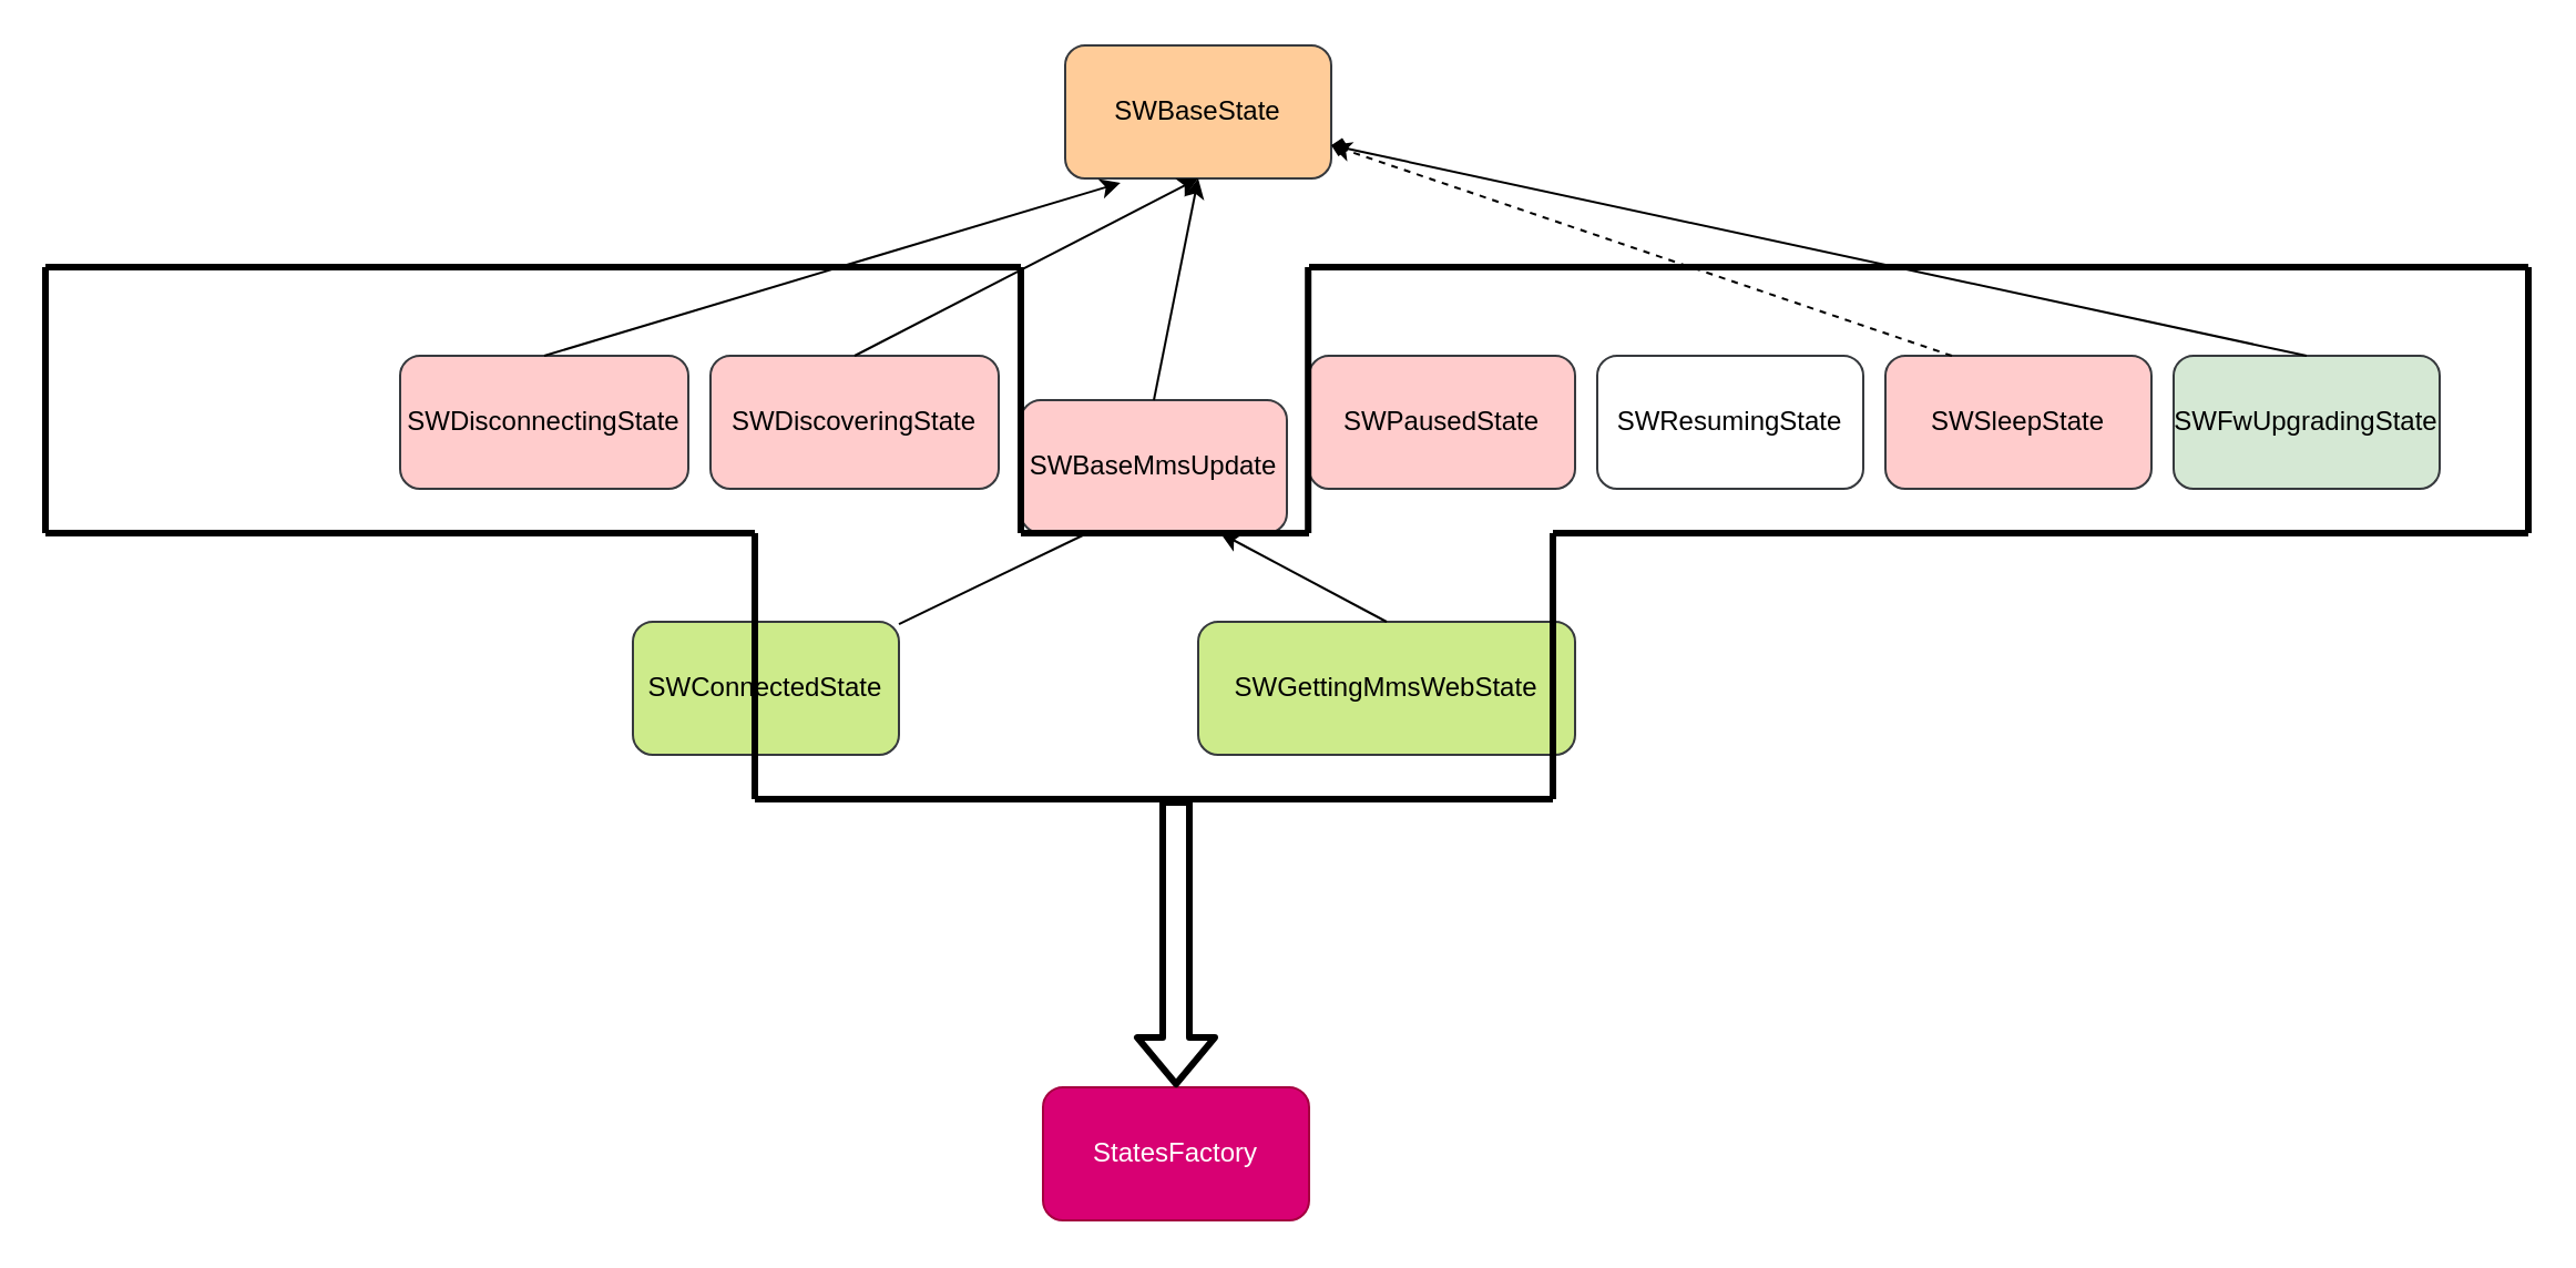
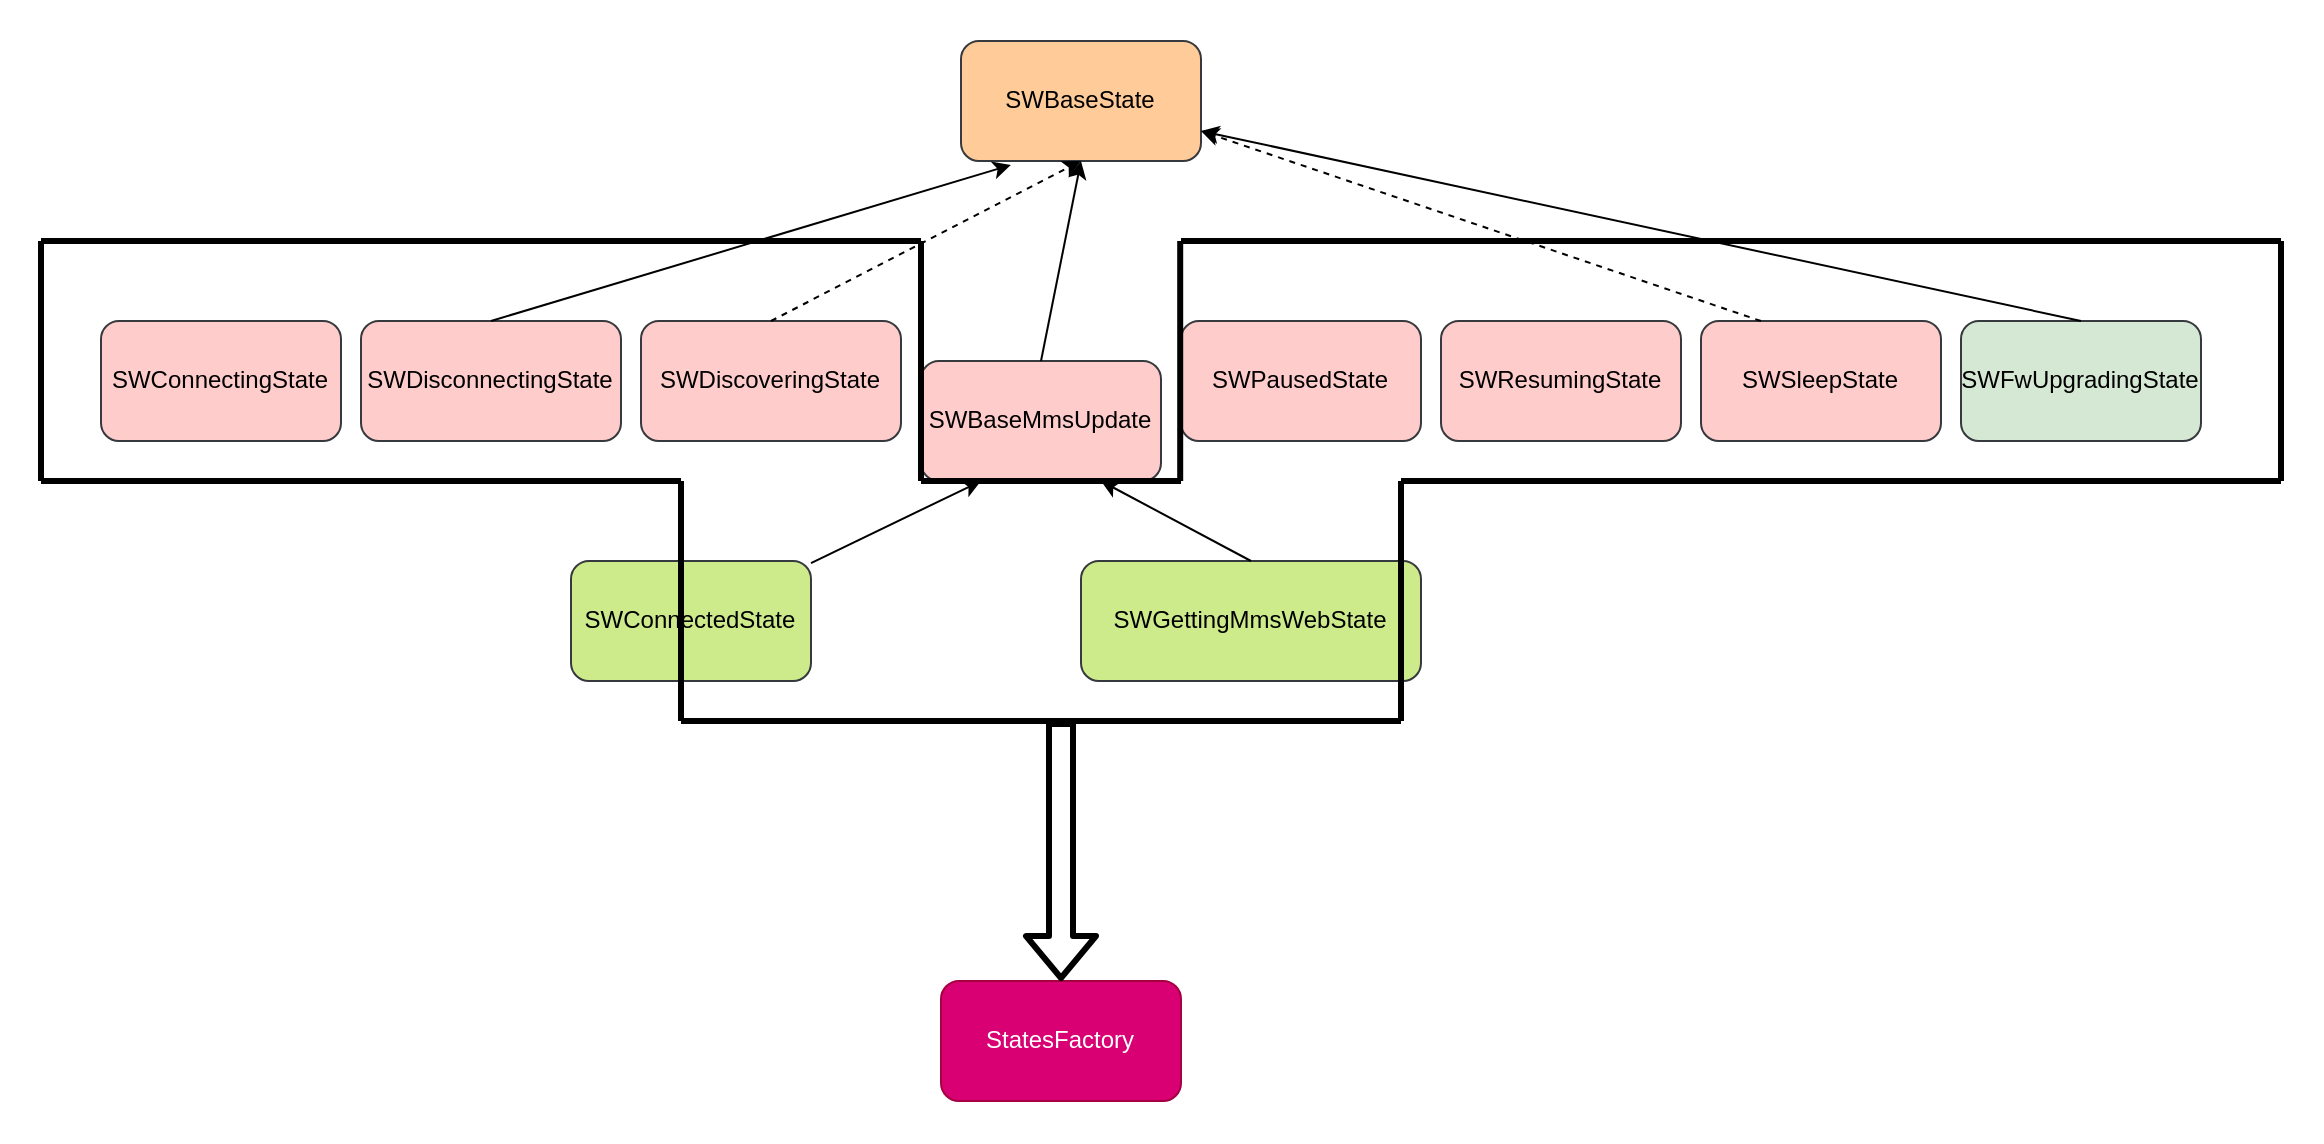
- <mxCell id="19" value="" style="endArrow=diamond;html=1;entryX=1;entryY=0.75;entryDx=0;entryDy=0;exitX=0.5;exitY=0;exitDx=0;exitDy=0;" parent="1" source="18" target="2" edge="1"><mxGeometry width="50" height="50" relative="1" as="geometry"><mxPoint x="780" y="60" as="sourcePoint" /><mxPoint x="830" y="10" as="targetPoint" /></mxGeometry></mxCell>
+ <mxCell id="19" value="" style="endArrow=classic;html=1;entryX=1;entryY=0.75;entryDx=0;entryDy=0;exitX=0.5;exitY=0;exitDx=0;exitDy=0;" parent="1" source="18" target="2" edge="1"><mxGeometry width="50" height="50" relative="1" as="geometry"><mxPoint x="780" y="60" as="sourcePoint" /><mxPoint x="830" y="10" as="targetPoint" /></mxGeometry></mxCell>
- <mxCell id="11" value="" style="endArrow=classic;html=1;entryX=0.5;entryY=1;entryDx=0;entryDy=0;exitX=0.5;exitY=0;exitDx=0;exitDy=0;" parent="1" source="10" target="2" edge="1"><mxGeometry width="50" height="50" relative="1" as="geometry"><mxPoint x="60" y="340" as="sourcePoint" /><mxPoint x="110" y="290" as="targetPoint" /></mxGeometry></mxCell>
+ <mxCell id="11" value="" style="endArrow=classic;html=1;entryX=0.5;entryY=1;entryDx=0;entryDy=0;exitX=0.5;exitY=0;exitDx=0;exitDy=0;dashed=1;" parent="1" source="10" target="2" edge="1"><mxGeometry width="50" height="50" relative="1" as="geometry"><mxPoint x="60" y="340" as="sourcePoint" /><mxPoint x="110" y="290" as="targetPoint" /></mxGeometry></mxCell>
+ <mxCell id="7" value="SWConnectingState" style="rounded=1;whiteSpace=wrap;html=1;fillColor=#ffcccc;strokeColor=#36393d;" parent="1" vertex="1"><mxGeometry x="50" y="160" width="120" height="60" as="geometry" /></mxCell>
- <mxCell id="15" value="SWResumingState" style="rounded=1;whiteSpace=wrap;html=1;fillColor=#ffffff;strokeColor=#36393d;" parent="1" vertex="1"><mxGeometry x="720" y="160" width="120" height="60" as="geometry" /></mxCell>
+ <mxCell id="15" value="SWResumingState" style="rounded=1;whiteSpace=wrap;html=1;fillColor=#ffcccc;strokeColor=#36393d;" parent="1" vertex="1"><mxGeometry x="720" y="160" width="120" height="60" as="geometry" /></mxCell>
- <mxCell id="6" value="" style="endArrow=none;html=1;entryX=0.25;entryY=1;entryDx=0;entryDy=0;" parent="1" source="4" target="3" edge="1"><mxGeometry width="50" height="50" relative="1" as="geometry"><mxPoint x="120" y="280" as="sourcePoint" /><mxPoint x="170" y="230" as="targetPoint" /></mxGeometry></mxCell>
+ <mxCell id="6" value="" style="endArrow=classic;html=1;entryX=0.25;entryY=1;entryDx=0;entryDy=0;" parent="1" source="4" target="3" edge="1"><mxGeometry width="50" height="50" relative="1" as="geometry"><mxPoint x="120" y="280" as="sourcePoint" /><mxPoint x="170" y="230" as="targetPoint" /></mxGeometry></mxCell>
